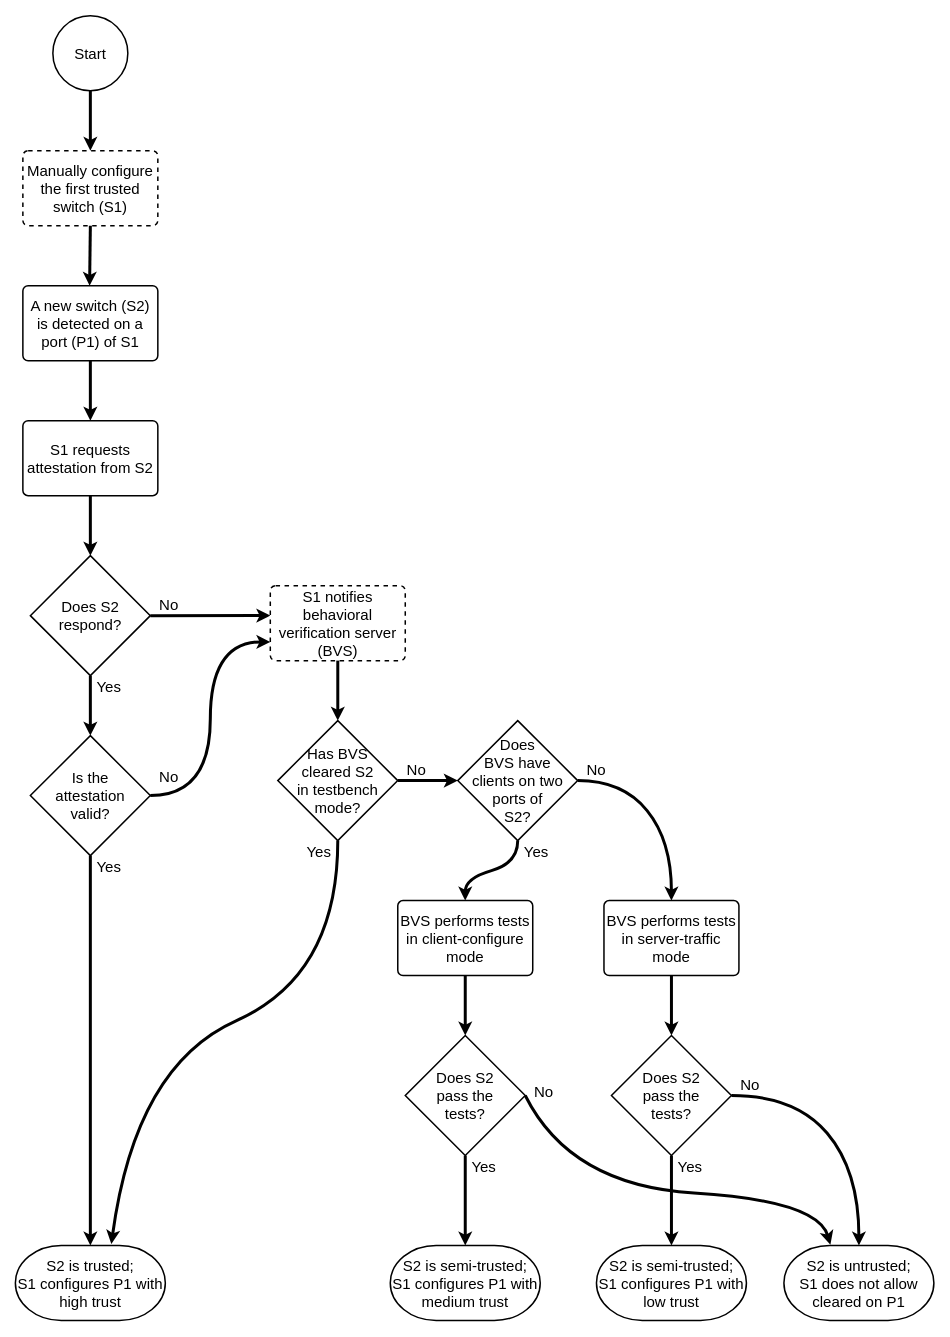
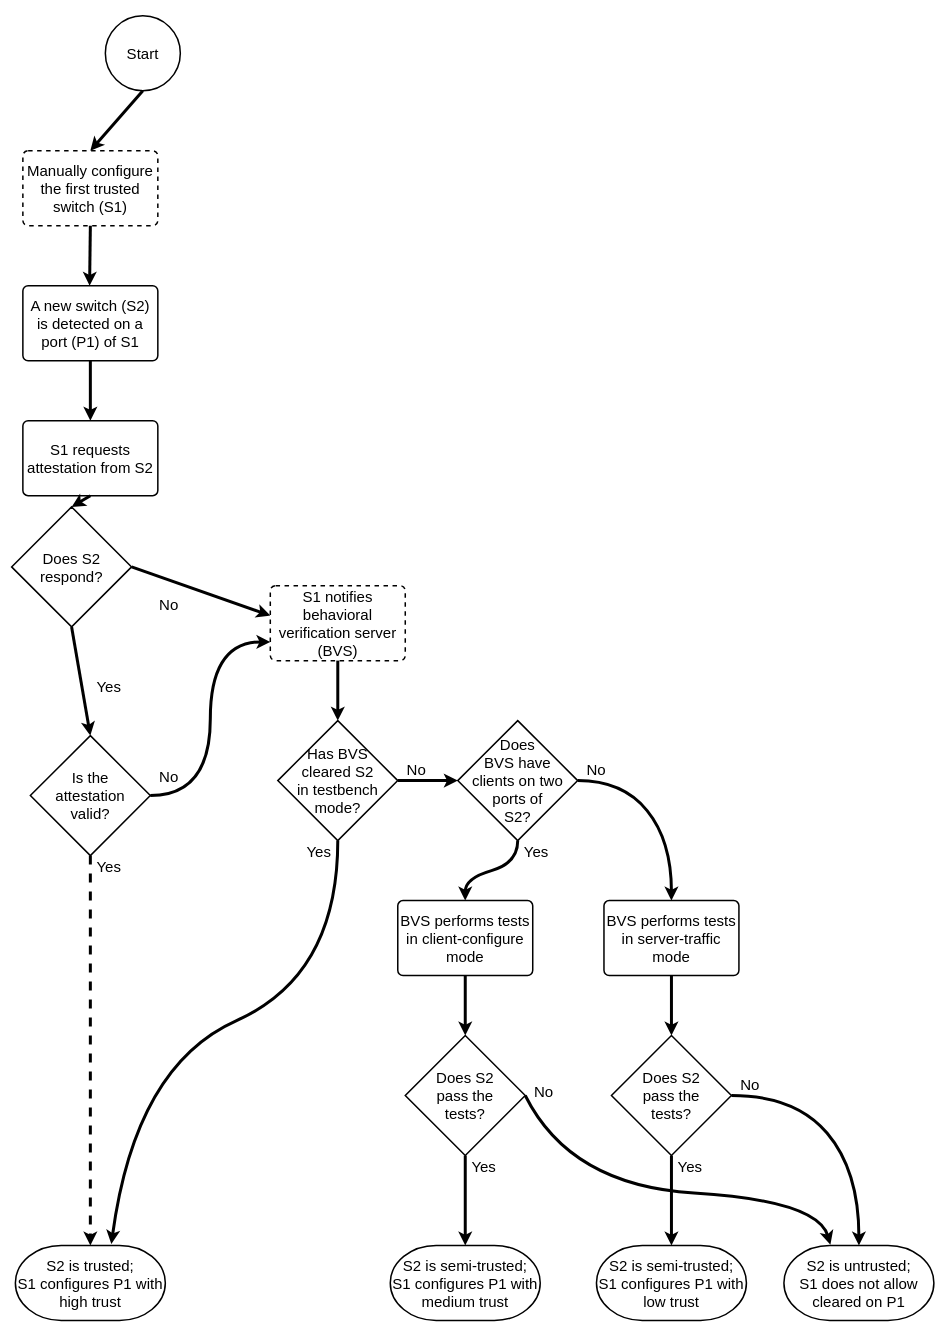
- <mxCell id="2" value="&lt;font style=&quot;font-size: 20px&quot;&gt;Start&lt;/font&gt;" style="strokeWidth=2;html=1;shape=mxgraph.flowchart.start_2;whiteSpace=wrap;" parent="1" vertex="1"><mxGeometry x="70" y="20" width="100" height="100" as="geometry" /></mxCell>
+ <mxCell id="2" value="&lt;font style=&quot;font-size: 20px&quot;&gt;Start&lt;/font&gt;" style="strokeWidth=2;html=1;shape=mxgraph.flowchart.start_2;whiteSpace=wrap;" parent="1" vertex="1"><mxGeometry x="140" y="20" width="100" height="100" as="geometry" /></mxCell>
- <mxCell id="3" value="&lt;font style=&quot;font-size: 20px&quot;&gt;Does&amp;nbsp;S2 respond?&lt;/font&gt;" style="strokeWidth=2;html=1;shape=mxgraph.flowchart.decision;whiteSpace=wrap;" parent="1" vertex="1"><mxGeometry x="40" y="740" width="160" height="160" as="geometry" /></mxCell>
+ <mxCell id="3" value="&lt;font style=&quot;font-size: 20px&quot;&gt;Does&amp;nbsp;S2 respond?&lt;/font&gt;" style="strokeWidth=2;html=1;shape=mxgraph.flowchart.decision;whiteSpace=wrap;" parent="1" vertex="1"><mxGeometry x="15" y="675" width="160" height="160" as="geometry" /></mxCell>
- <mxCell id="17" value="" style="endArrow=classic;html=1;strokeWidth=4;exitX=0.5;exitY=1;exitDx=0;exitDy=0;exitPerimeter=0;entryX=0.5;entryY=0;entryDx=0;entryDy=0;entryPerimeter=0;" parent="1" source="11" target="19" edge="1"><mxGeometry width="50" height="50" relative="1" as="geometry"><mxPoint x="440.286" y="818.643" as="sourcePoint" /><mxPoint x="120" y="1220" as="targetPoint" /></mxGeometry></mxCell>
+ <mxCell id="17" value="" style="endArrow=classic;html=1;strokeWidth=4;exitX=0.5;exitY=1;exitDx=0;exitDy=0;exitPerimeter=0;entryX=0.5;entryY=0;entryDx=0;entryDy=0;entryPerimeter=0;dashed=1;" parent="1" source="11" target="19" edge="1"><mxGeometry width="50" height="50" relative="1" as="geometry"><mxPoint x="440.286" y="818.643" as="sourcePoint" /><mxPoint x="120" y="1220" as="targetPoint" /></mxGeometry></mxCell>
